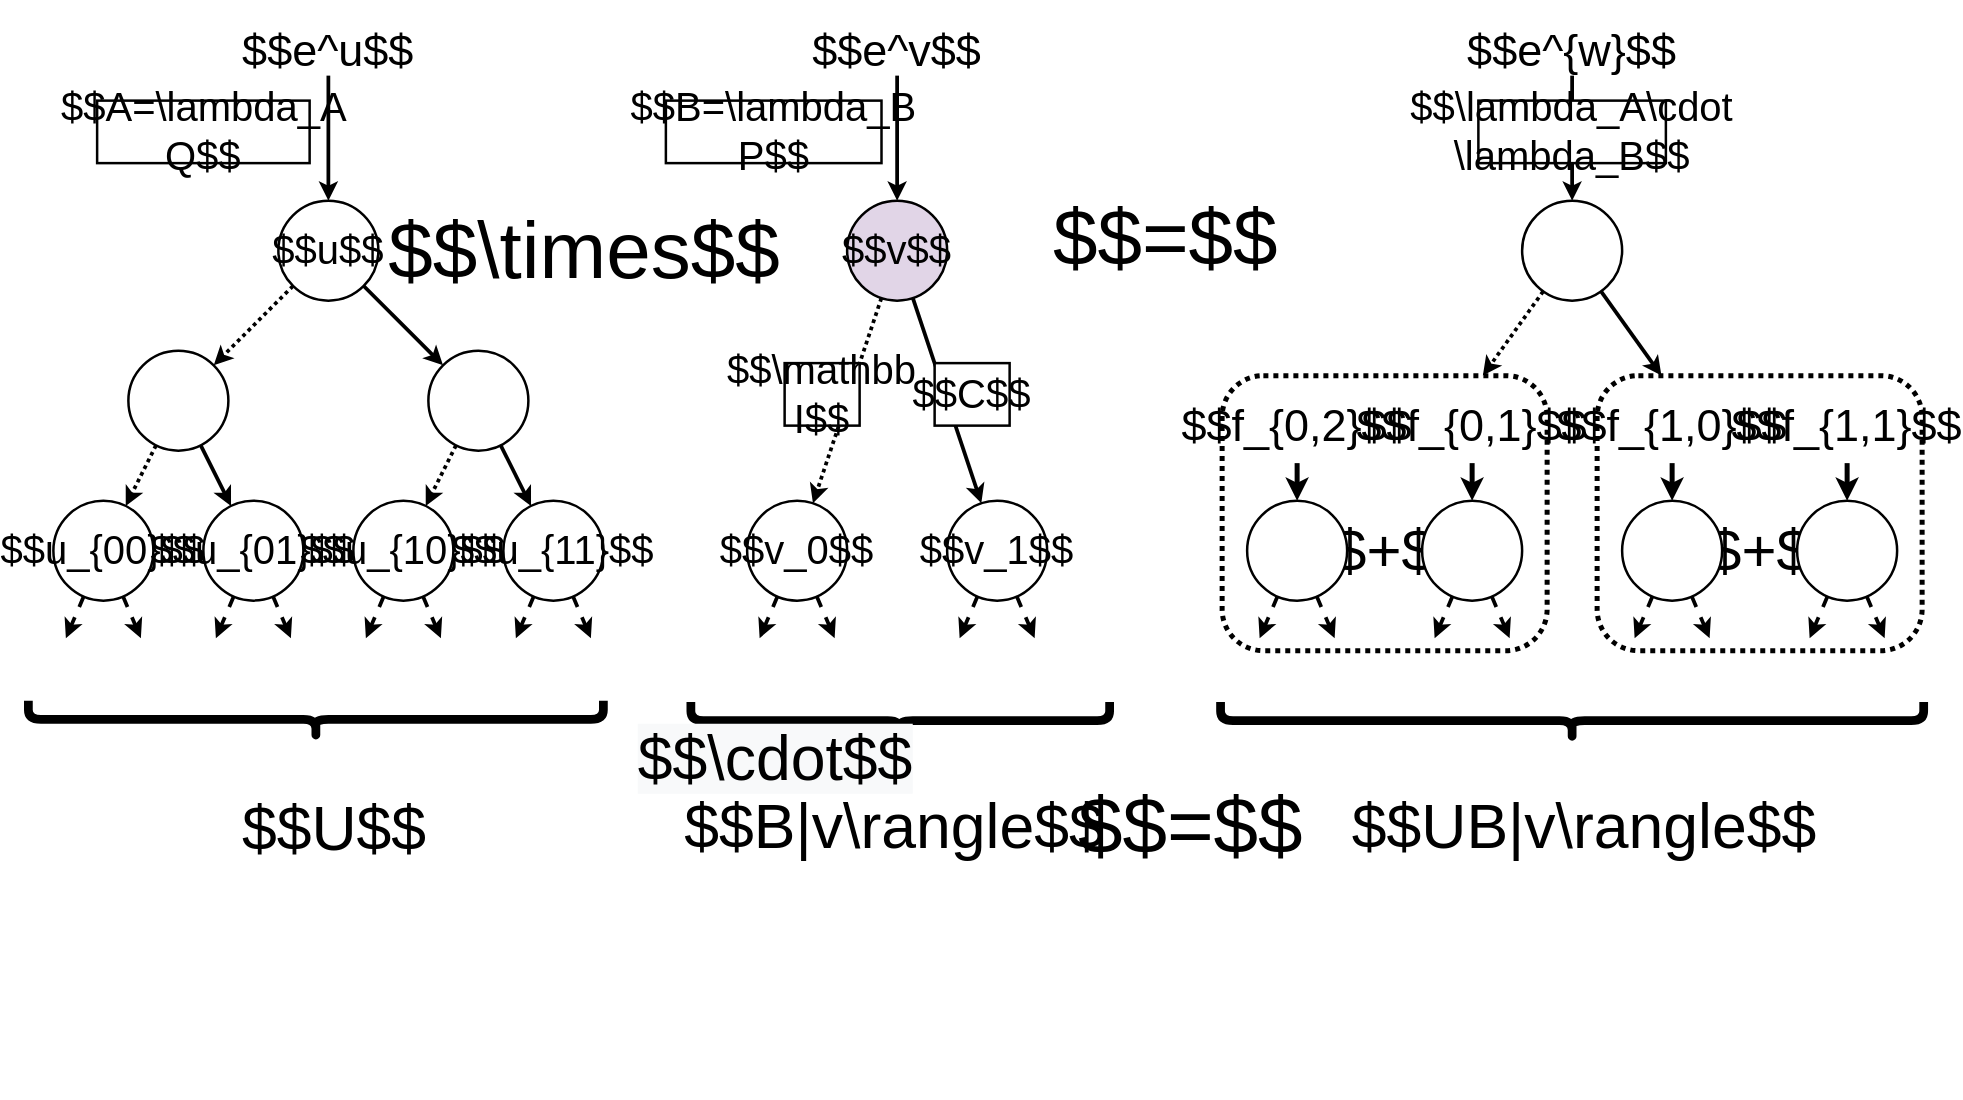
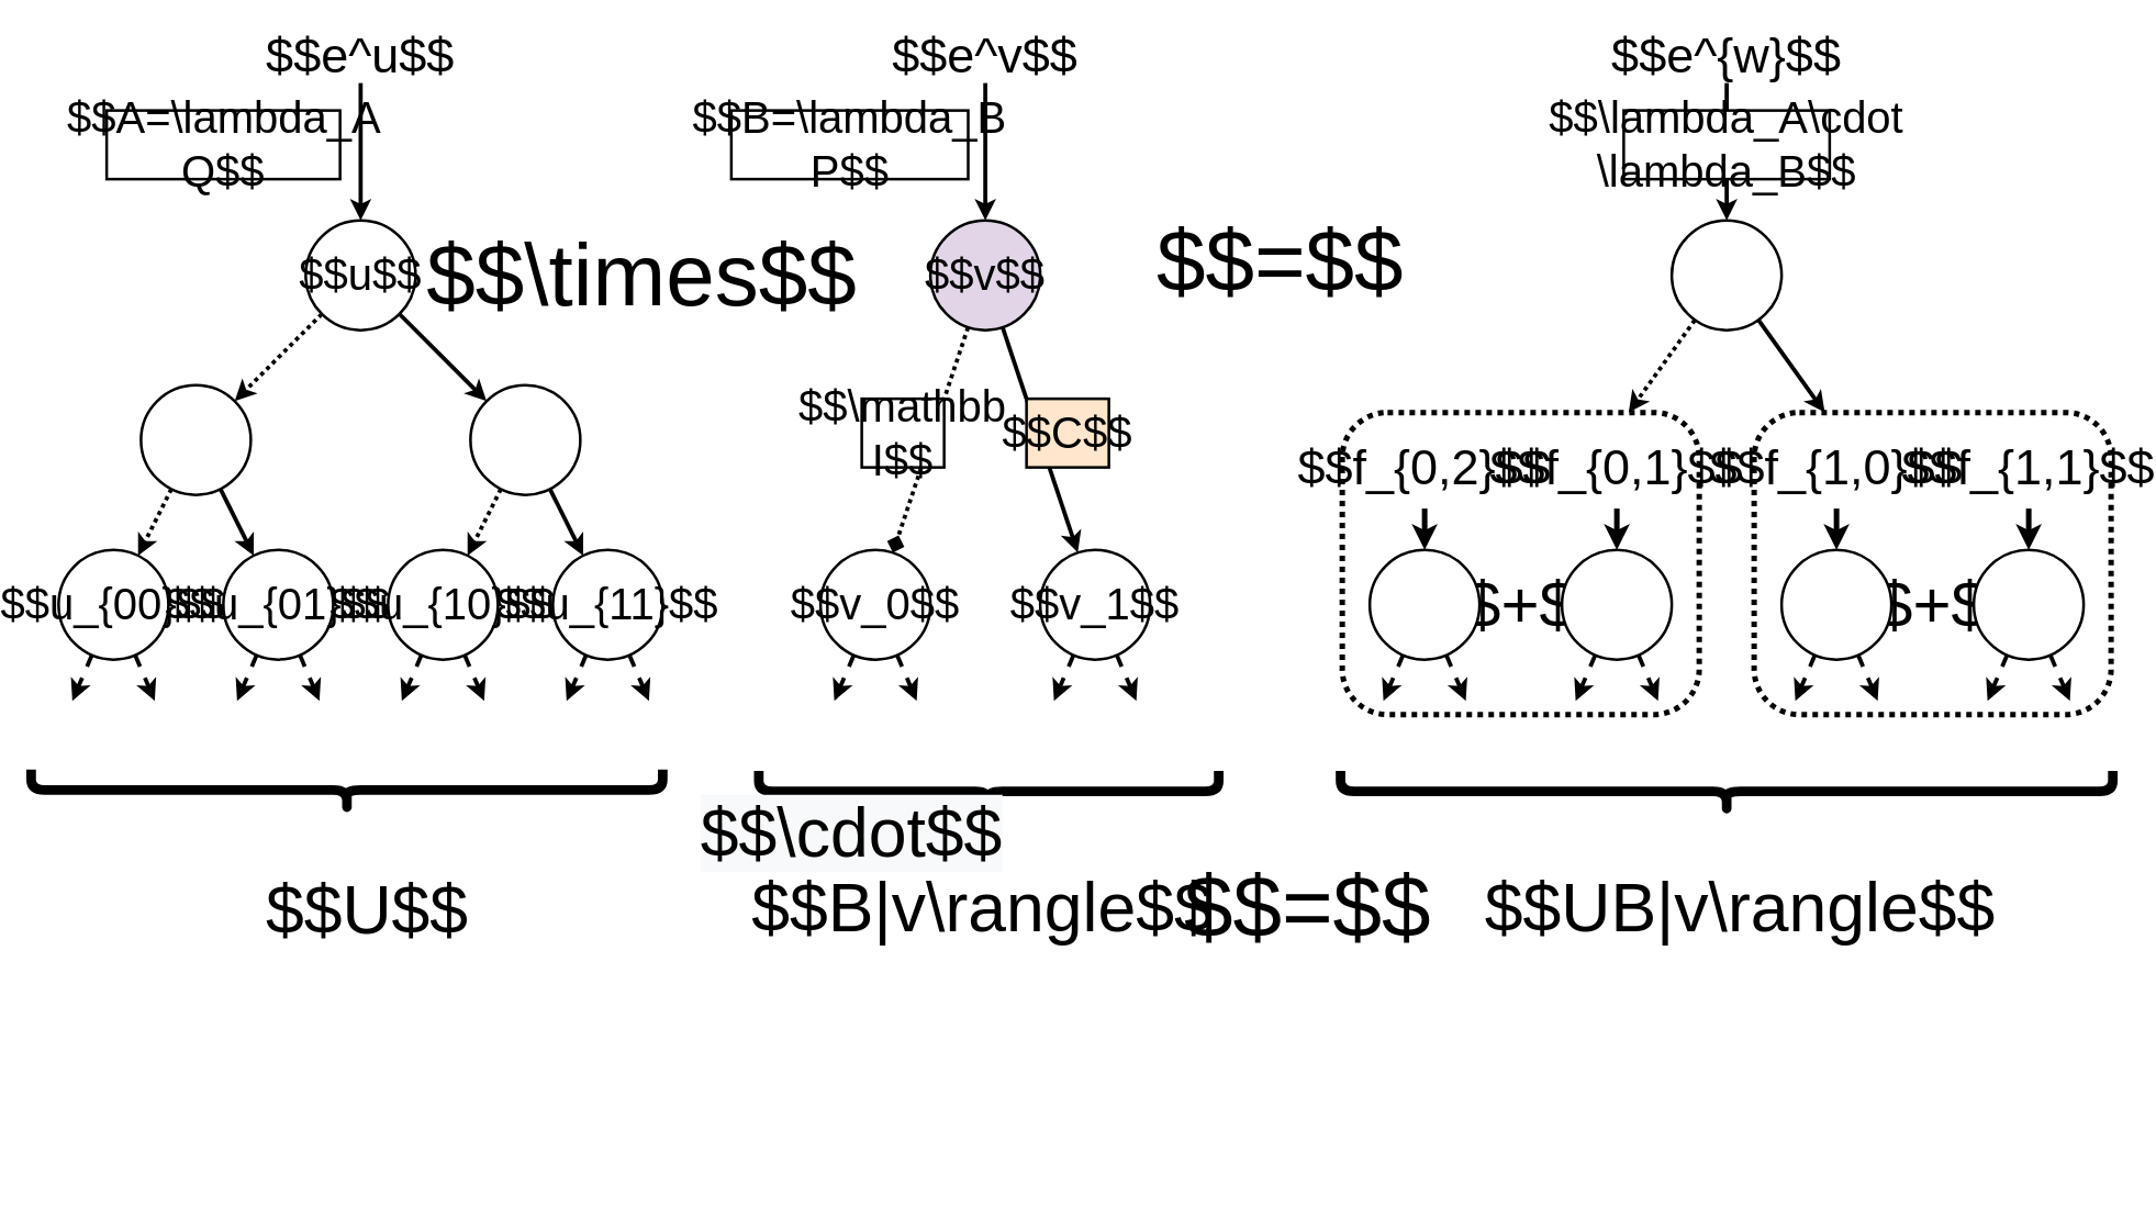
- <mxCell id="40" value="$$C$$" style="rounded=0;whiteSpace=wrap;html=1;fontSize=32;strokeWidth=2;" parent="1" vertex="1"><mxGeometry x="725" y="290" width="60" height="50" as="geometry" /></mxCell>
+ <mxCell id="40" value="$$C$$" style="rounded=0;whiteSpace=wrap;html=1;fontSize=32;strokeWidth=2;fillColor=#ffe6cc;" parent="1" vertex="1"><mxGeometry x="725" y="290" width="60" height="50" as="geometry" /></mxCell>
- <mxCell id="25" style="rounded=0;orthogonalLoop=1;jettySize=auto;html=1;fontSize=32;dashed=1;dashPattern=1 1;strokeWidth=3;" parent="1" source="28" target="31" edge="1"><mxGeometry relative="1" as="geometry" /></mxCell>
+ <mxCell id="25" style="rounded=0;orthogonalLoop=1;jettySize=auto;html=1;fontSize=32;dashed=1;dashPattern=1 1;strokeWidth=3;endArrow=diamond;" parent="1" source="28" target="31" edge="1"><mxGeometry relative="1" as="geometry" /></mxCell>
